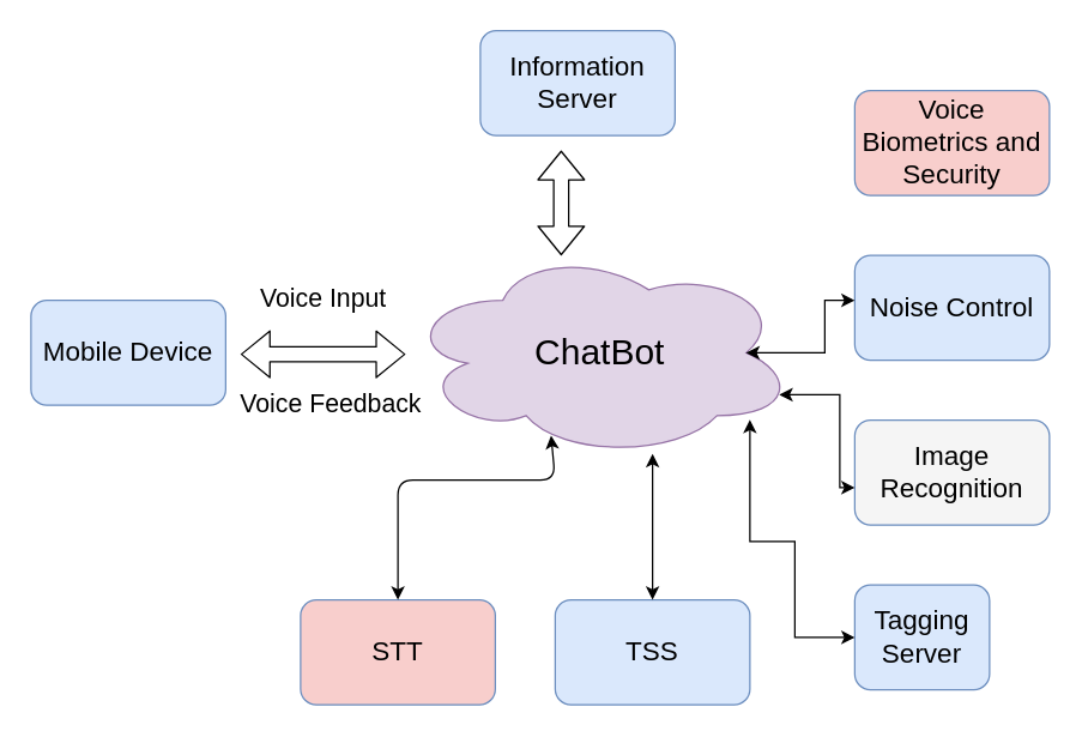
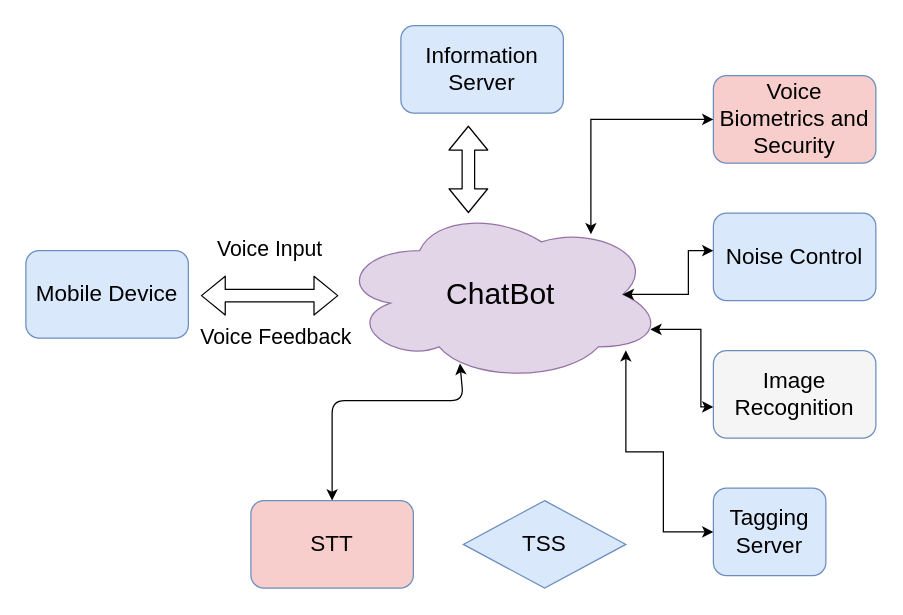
+ <mxCell id="20" value="" style="edgeStyle=orthogonalEdgeStyle;rounded=0;orthogonalLoop=1;jettySize=auto;html=1;startArrow=classic;startFill=1;exitX=0.777;exitY=0.156;exitDx=0;exitDy=0;exitPerimeter=0;entryX=0;entryY=0.5;entryDx=0;entryDy=0;" edge="1" parent="1" source="11" target="7"><mxGeometry relative="1" as="geometry"><mxPoint x="507.5" y="245" as="sourcePoint" /><mxPoint x="580" y="210" as="targetPoint" /><Array as="points"><mxPoint x="472" y="95" /></Array></mxGeometry></mxCell>
- <mxCell id="10" value="" style="edgeStyle=orthogonalEdgeStyle;rounded=0;orthogonalLoop=1;jettySize=auto;html=1;startArrow=classic;startFill=1;" edge="1" parent="1" source="11" target="4"><mxGeometry relative="1" as="geometry"><Array as="points"><mxPoint x="435" y="320" /><mxPoint x="435" y="320" /></Array></mxGeometry></mxCell>
- <mxCell id="4" value="&lt;font style=&quot;font-size: 18px&quot;&gt;TSS&lt;/font&gt;" style="rounded=1;whiteSpace=wrap;html=1;fillColor=#dae8fc;strokeColor=#6c8ebf;" vertex="1" parent="1"><mxGeometry x="370" y="400" width="130" height="70" as="geometry" /></mxCell>
+ <mxCell id="4" value="&lt;font style=&quot;font-size: 18px&quot;&gt;TSS&lt;/font&gt;" style="rhombus;whiteSpace=wrap;html=1;fillColor=#dae8fc;strokeColor=#6c8ebf;" vertex="1" parent="1"><mxGeometry x="370" y="400" width="130" height="70" as="geometry" /></mxCell>
